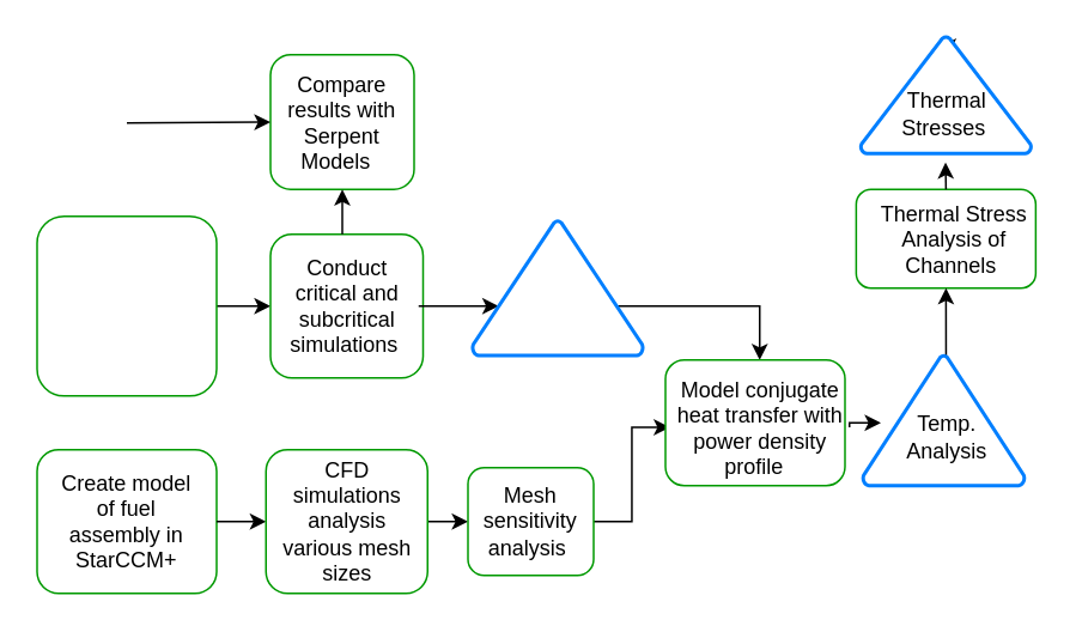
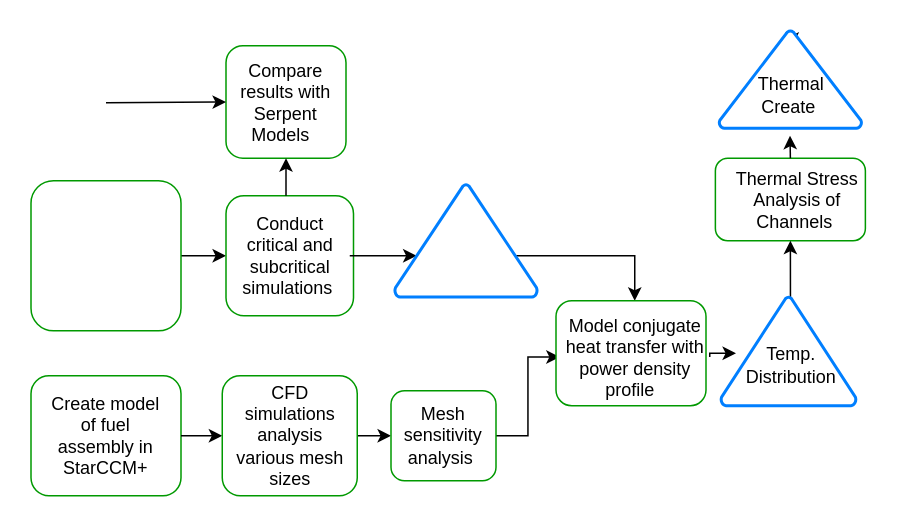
- <mxCell id="32" value="Thermal Stresses&amp;nbsp;" style="text;html=1;strokeColor=none;fillColor=none;align=center;verticalAlign=middle;whiteSpace=wrap;rounded=0;" vertex="1" parent="1"><mxGeometry x="504.39" y="30" width="46.25" height="65" as="geometry" /></mxCell>
+ <mxCell id="32" value="Thermal Create&amp;nbsp;" style="text;html=1;strokeColor=none;fillColor=none;align=center;verticalAlign=middle;whiteSpace=wrap;rounded=0;" vertex="1" parent="1"><mxGeometry x="504.39" y="30" width="46.25" height="65" as="geometry" /></mxCell>
- <mxCell id="28" value="Temp. Analysis" style="text;html=1;strokeColor=none;fillColor=none;align=center;verticalAlign=middle;whiteSpace=wrap;rounded=0;" vertex="1" parent="1"><mxGeometry x="504.38" y="210" width="46.25" height="65" as="geometry" /></mxCell>
+ <mxCell id="28" value="Temp. Distribution" style="text;html=1;strokeColor=none;fillColor=none;align=center;verticalAlign=middle;whiteSpace=wrap;rounded=0;" vertex="1" parent="1"><mxGeometry x="504.38" y="210" width="46.25" height="65" as="geometry" /></mxCell>
